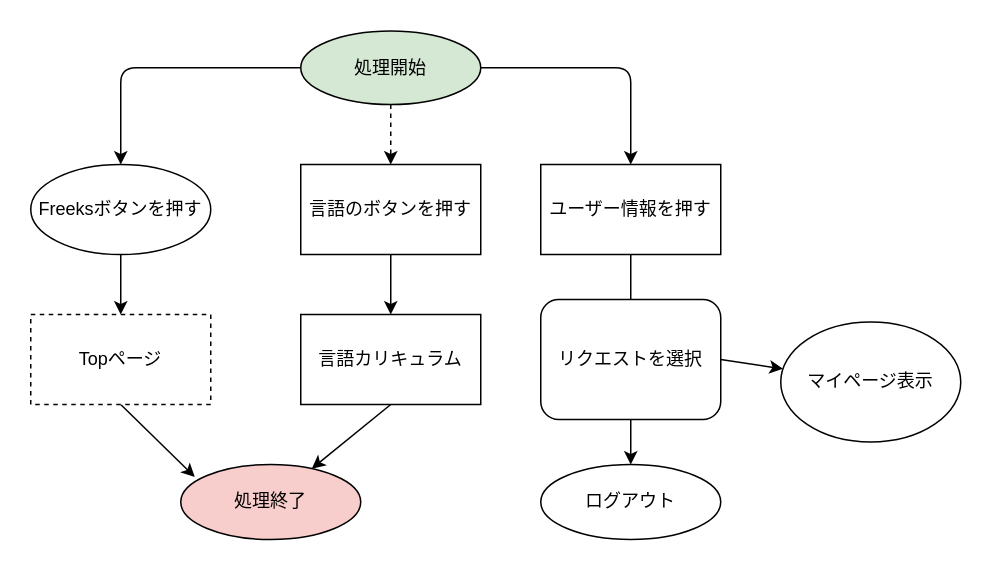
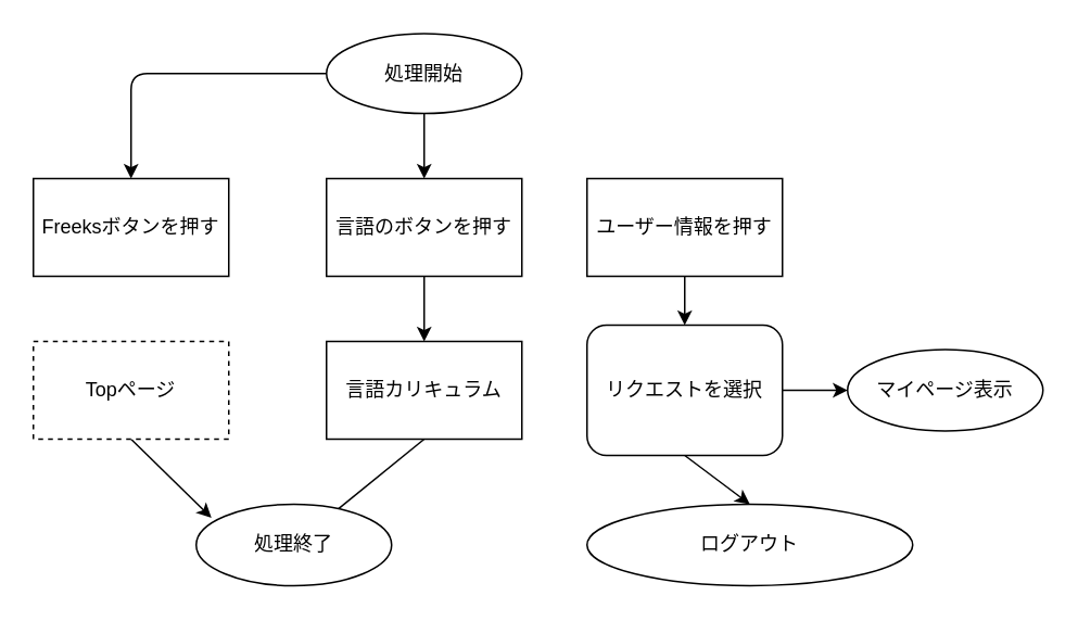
- <mxCell id="5" value="処理開始" style="ellipse;whiteSpace=wrap;html=1;fillColor=#d5e8d4;" parent="1" vertex="1"><mxGeometry x="200" y="20" width="120" height="49" as="geometry" /></mxCell>
+ <mxCell id="5" value="処理開始" style="ellipse;whiteSpace=wrap;html=1;" parent="1" vertex="1"><mxGeometry x="200" y="20" width="120" height="49" as="geometry" /></mxCell>
- <mxCell id="4" style="edgeStyle=orthogonalEdgeStyle;html=1;exitX=1;exitY=0.5;exitDx=0;exitDy=0;entryX=0.5;entryY=0;entryDx=0;entryDy=0;" parent="1" source="5" target="15" edge="1"><mxGeometry relative="1" as="geometry" /></mxCell>
- <mxCell id="2" style="edgeStyle=none;html=1;exitX=0.5;exitY=1;exitDx=0;exitDy=0;entryX=0.5;entryY=0;entryDx=0;entryDy=0;dashed=1;" parent="1" source="5" target="7" edge="1"><mxGeometry relative="1" as="geometry" /></mxCell>
+ <mxCell id="2" style="edgeStyle=none;html=1;exitX=0.5;exitY=1;exitDx=0;exitDy=0;entryX=0.5;entryY=0;entryDx=0;entryDy=0;" parent="1" source="5" target="7" edge="1"><mxGeometry relative="1" as="geometry" /></mxCell>
- <mxCell id="11" value="Freeksボタンを押す" style="ellipse;whiteSpace=wrap;html=1;" parent="1" vertex="1"><mxGeometry x="20" y="109" width="120" height="60" as="geometry" /></mxCell>
+ <mxCell id="11" value="Freeksボタンを押す" style="rounded=0;whiteSpace=wrap;html=1;" parent="1" vertex="1"><mxGeometry x="20" y="109" width="120" height="60" as="geometry" /></mxCell>
- <mxCell id="10" value="" style="edgeStyle=orthogonalEdgeStyle;html=1;" parent="1" source="11" target="13" edge="1"><mxGeometry relative="1" as="geometry" /></mxCell>
- <mxCell id="14" style="edgeStyle=orthogonalEdgeStyle;html=1;exitX=0.5;exitY=1;exitDx=0;exitDy=0;endArrow=none;" parent="1" source="15" target="18" edge="1"><mxGeometry relative="1" as="geometry" /></mxCell>
+ <mxCell id="14" style="edgeStyle=orthogonalEdgeStyle;html=1;exitX=0.5;exitY=1;exitDx=0;exitDy=0;" parent="1" source="15" target="18" edge="1"><mxGeometry relative="1" as="geometry" /></mxCell>
- <mxCell id="19" value="マイページ表示" style="ellipse;whiteSpace=wrap;html=1;" parent="1" vertex="1"><mxGeometry x="520" y="214" width="120" height="80" as="geometry" /></mxCell>
+ <mxCell id="19" value="マイページ表示" style="ellipse;whiteSpace=wrap;html=1;" parent="1" vertex="1"><mxGeometry x="520" y="214" width="120" height="50" as="geometry" /></mxCell>
- <mxCell id="8" style="edgeStyle=none;html=1;exitX=0.5;exitY=1;exitDx=0;exitDy=0;" parent="1" source="9" target="21" edge="1"><mxGeometry relative="1" as="geometry" /></mxCell>
+ <mxCell id="8" style="edgeStyle=none;html=1;exitX=0.5;exitY=1;exitDx=0;exitDy=0;endArrow=none;" parent="1" source="9" target="21" edge="1"><mxGeometry relative="1" as="geometry" /></mxCell>
- <mxCell id="21" value="処理終了" style="ellipse;whiteSpace=wrap;html=1;fillColor=#f8cecc;" parent="1" vertex="1"><mxGeometry x="120" y="309" width="120" height="50" as="geometry" /></mxCell>
+ <mxCell id="21" value="処理終了" style="ellipse;whiteSpace=wrap;html=1;" parent="1" vertex="1"><mxGeometry x="120" y="309" width="120" height="50" as="geometry" /></mxCell>
- <mxCell id="20" value="ログアウト" style="ellipse;whiteSpace=wrap;html=1;" parent="1" vertex="1"><mxGeometry x="360" y="309" width="120" height="50" as="geometry" /></mxCell>
+ <mxCell id="20" value="ログアウト" style="ellipse;whiteSpace=wrap;html=1;" parent="1" vertex="1"><mxGeometry x="360" y="309" width="200" height="50" as="geometry" /></mxCell>
